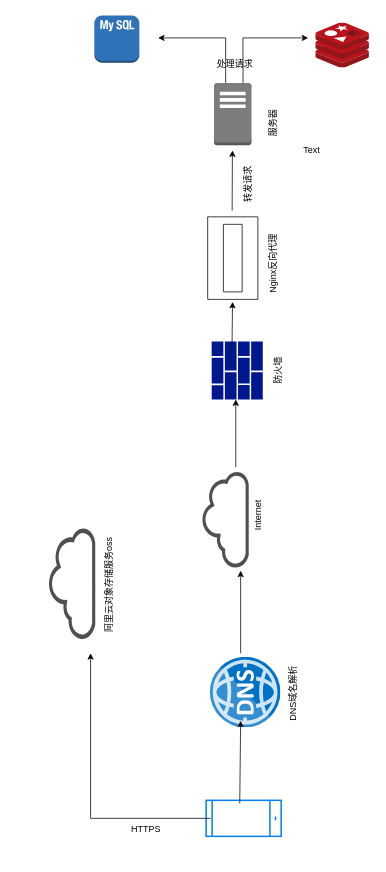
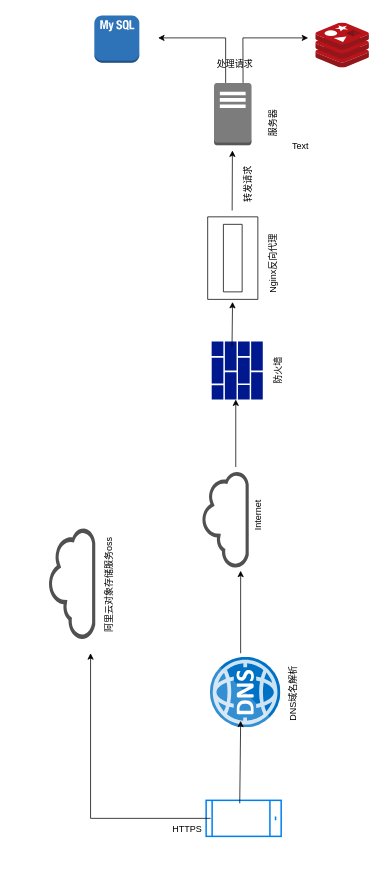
- <mxCell id="28" value="Text" style="text;strokeColor=none;align=center;fillColor=none;html=1;verticalAlign=middle;whiteSpace=wrap;rounded=0;" vertex="1" parent="1"><mxGeometry x="385" y="185" width="60" height="30" as="geometry" /></mxCell>
+ <mxCell id="28" value="Text" style="text;strokeColor=none;align=center;fillColor=none;html=1;verticalAlign=middle;whiteSpace=wrap;rounded=0;" vertex="1" parent="1"><mxGeometry x="370" y="180" width="60" height="30" as="geometry" /></mxCell>
- <mxCell id="8" value="HTTPS" style="text;strokeColor=none;align=center;fillColor=none;html=1;verticalAlign=middle;whiteSpace=wrap;rounded=0;" vertex="1" parent="1"><mxGeometry x="163.75" y="1090" width="60" height="30" as="geometry" /></mxCell>
+ <mxCell id="8" value="HTTPS" style="text;strokeColor=none;align=center;fillColor=none;html=1;verticalAlign=middle;whiteSpace=wrap;rounded=0;" vertex="1" parent="1"><mxGeometry x="218.75" y="1090" width="60" height="30" as="geometry" /></mxCell>
